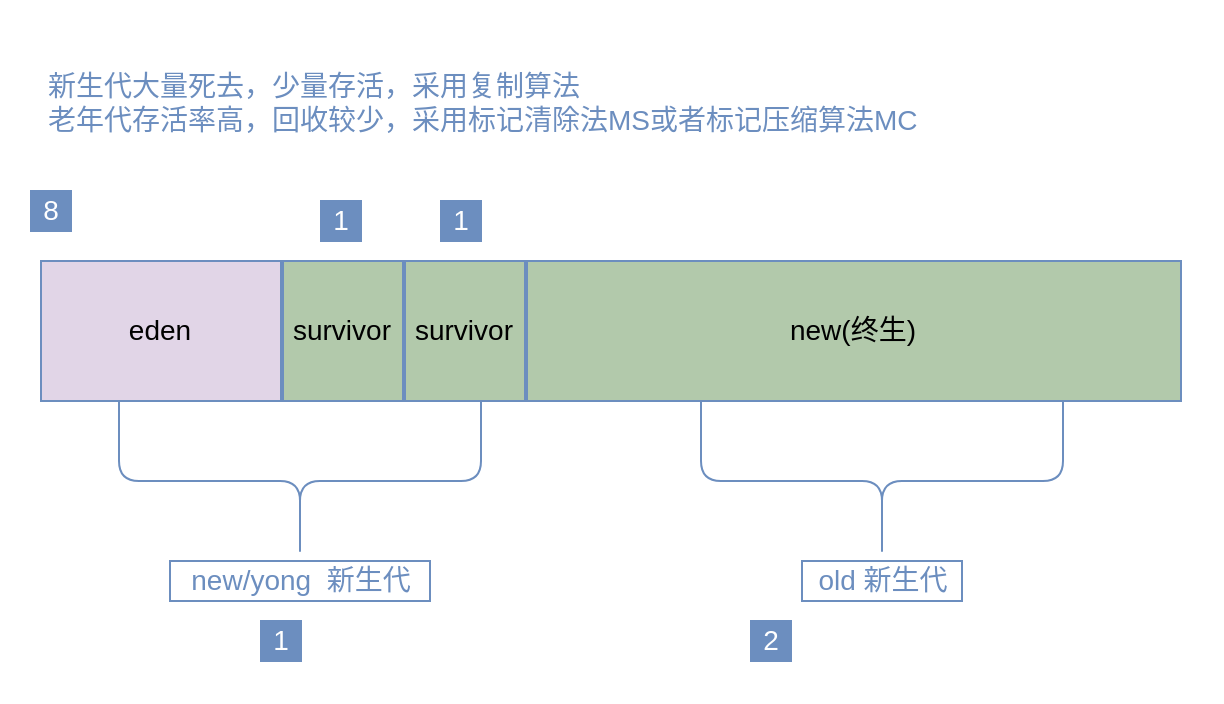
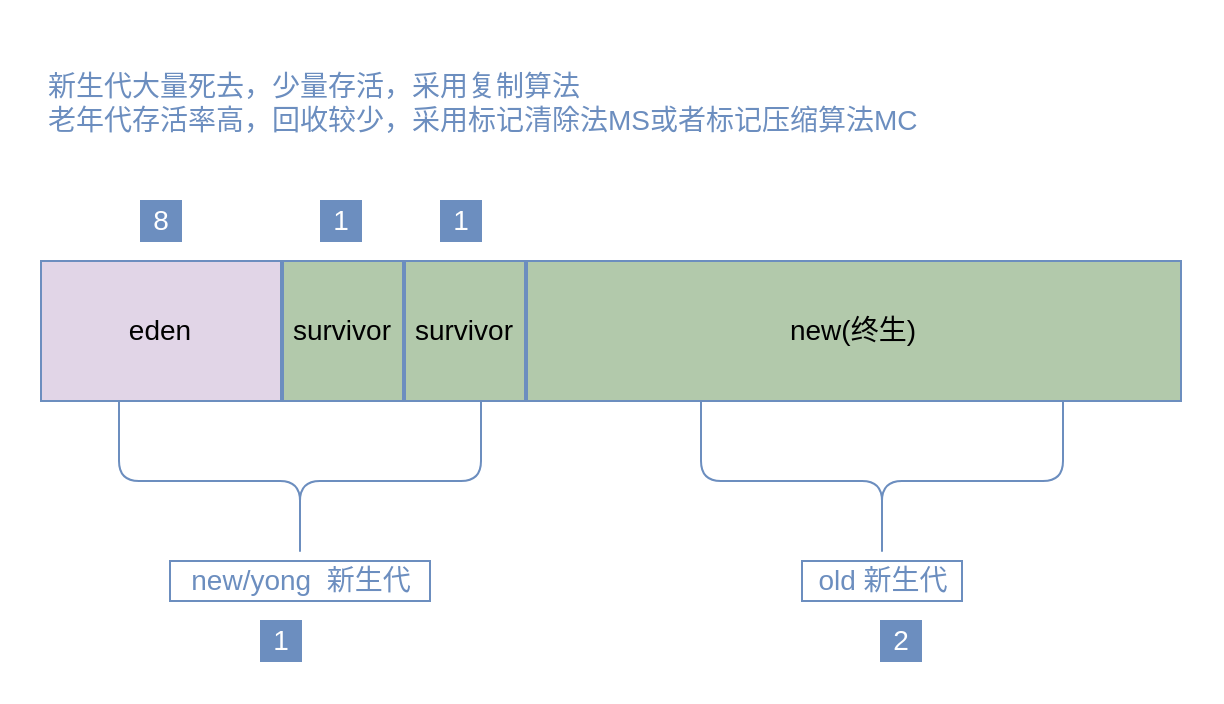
- <mxCell id="6" value="8" style="text;html=1;align=center;verticalAlign=middle;resizable=0;points=[];autosize=1;fontSize=14;fontColor=#FFFFFF;strokeColor=#6C8EBF;fillColor=#6C8EBF;" vertex="1" parent="1"><mxGeometry x="15" y="95" width="20" height="20" as="geometry" /></mxCell>
+ <mxCell id="6" value="8" style="text;html=1;align=center;verticalAlign=middle;resizable=0;points=[];autosize=1;fontSize=14;fontColor=#FFFFFF;strokeColor=#6C8EBF;fillColor=#6C8EBF;" vertex="1" parent="1"><mxGeometry x="70" y="100" width="20" height="20" as="geometry" /></mxCell>
- <mxCell id="15" value="2" style="text;html=1;align=center;verticalAlign=middle;resizable=0;points=[];autosize=1;fontSize=14;strokeColor=#6C8EBF;fillColor=#6C8EBF;fontColor=#FFFFFF;" vertex="1" parent="1"><mxGeometry x="375" y="310" width="20" height="20" as="geometry" /></mxCell>
+ <mxCell id="15" value="2" style="text;html=1;align=center;verticalAlign=middle;resizable=0;points=[];autosize=1;fontSize=14;strokeColor=#6C8EBF;fillColor=#6C8EBF;fontColor=#FFFFFF;" vertex="1" parent="1"><mxGeometry x="440" y="310" width="20" height="20" as="geometry" /></mxCell>
